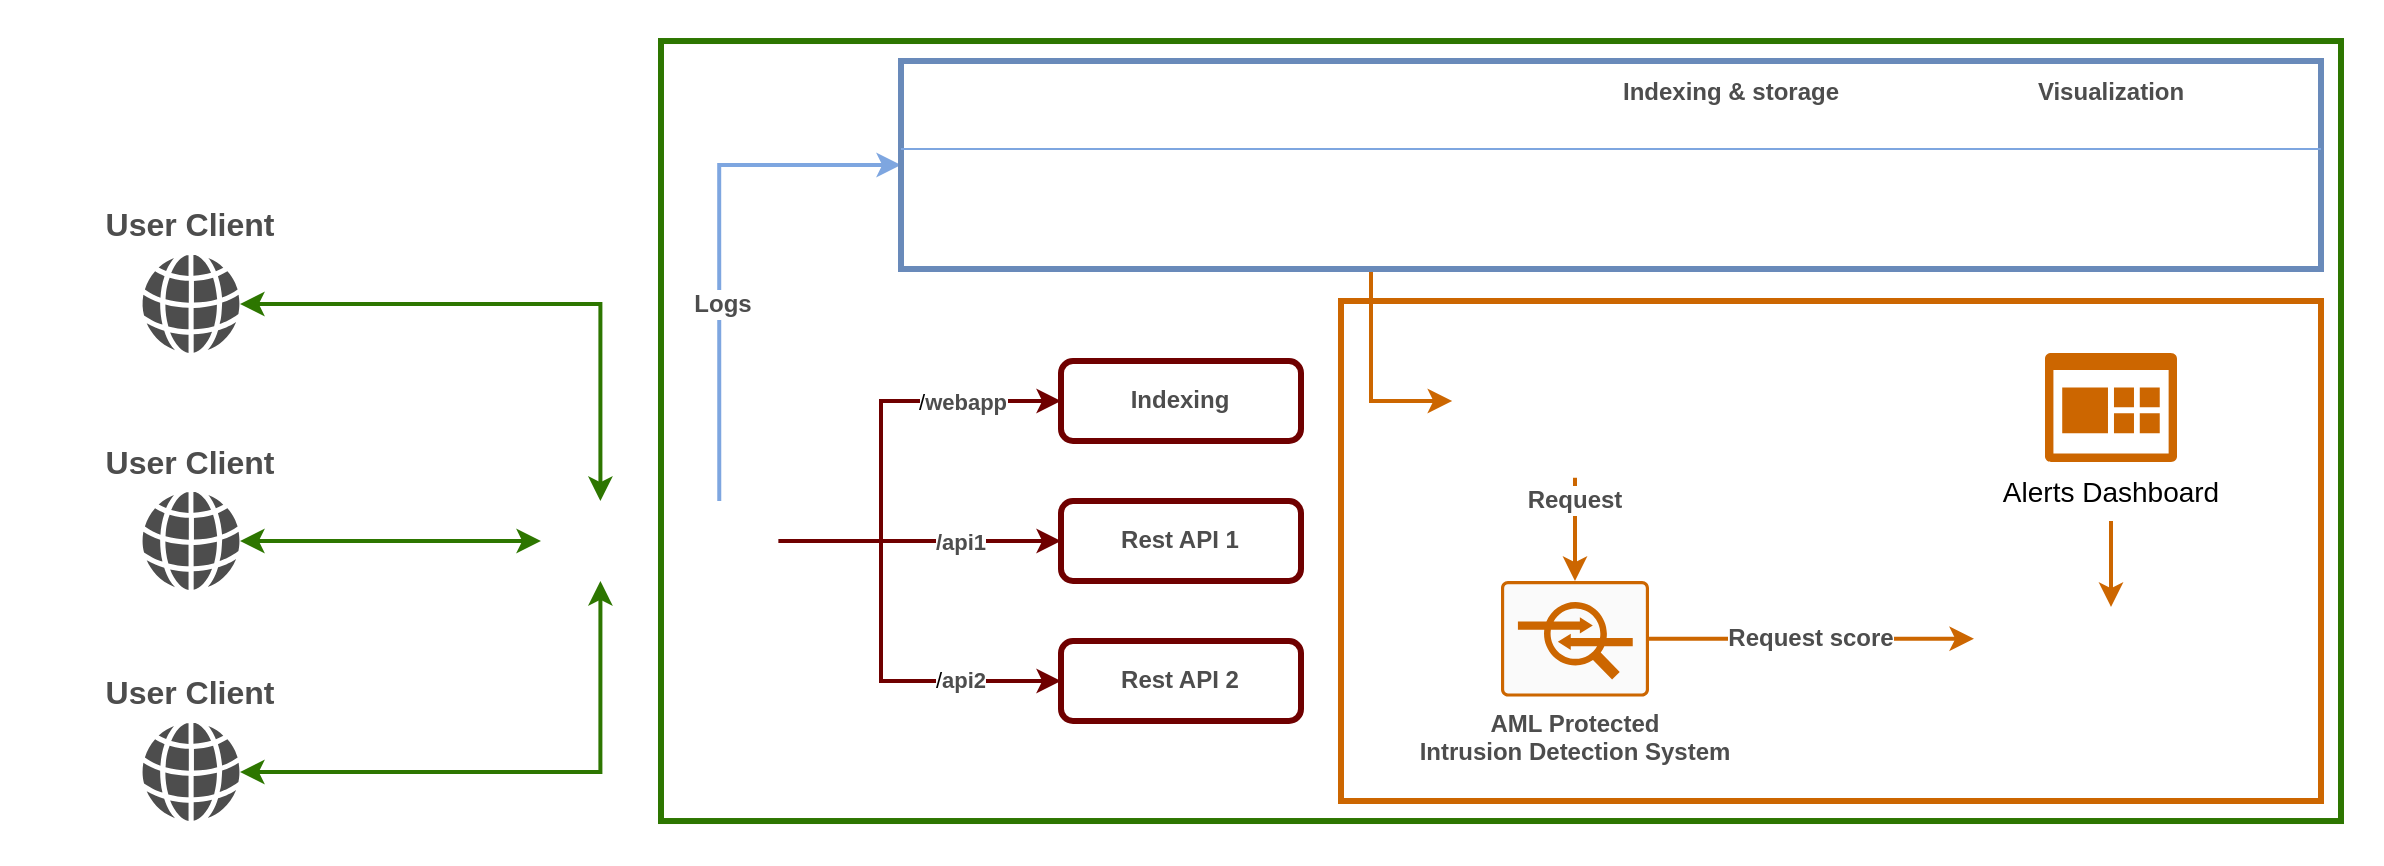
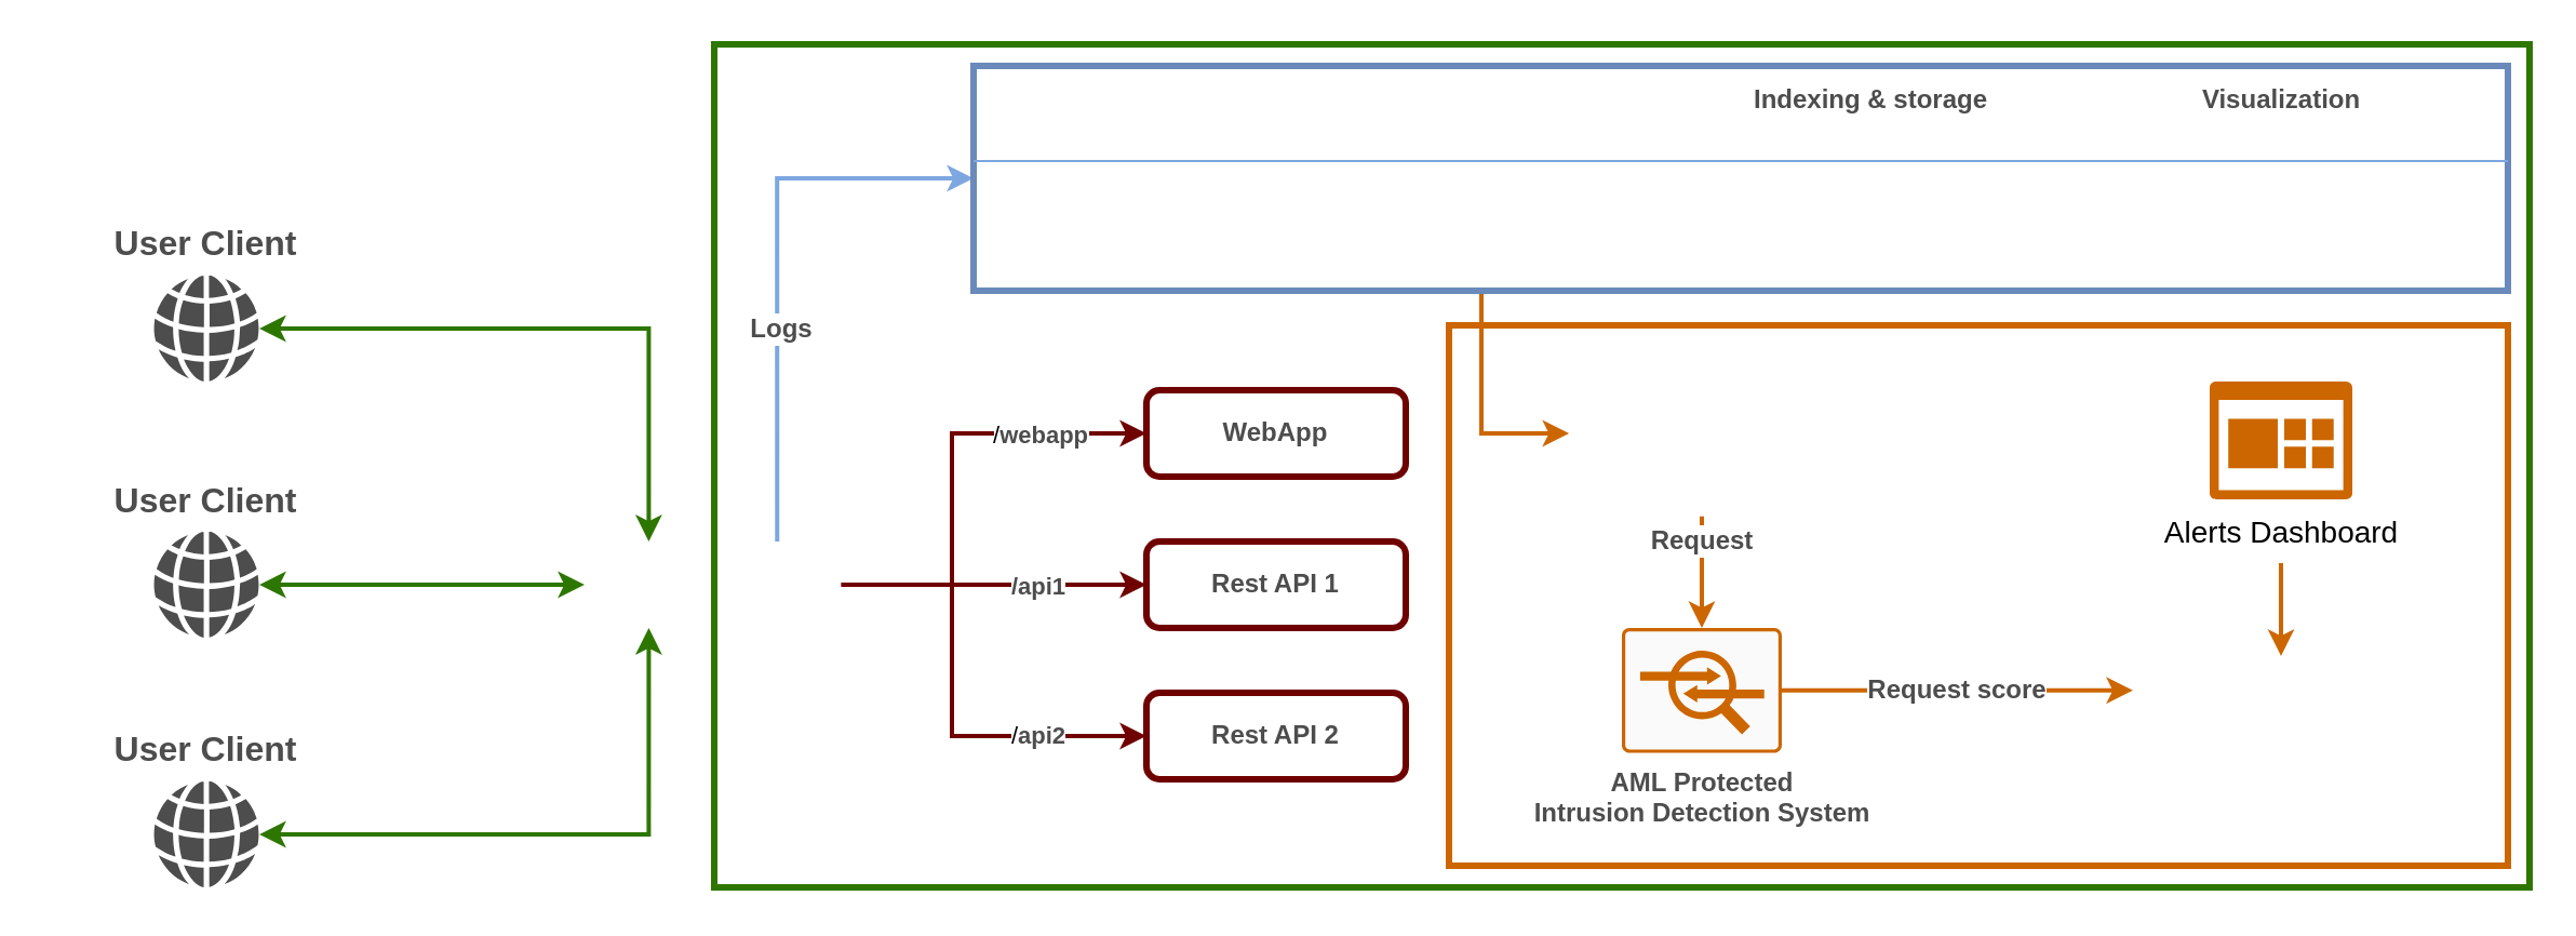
- <mxCell id="25" value="&lt;font color=&quot;#4d4d4d&quot;&gt;&lt;b&gt;Indexing&lt;/b&gt;&lt;/font&gt;" style="rounded=1;whiteSpace=wrap;html=1;strokeColor=#6F0000;strokeWidth=3;fillColor=none;fontColor=#ffffff;" vertex="1" parent="1"><mxGeometry x="530" y="180" width="120" height="40" as="geometry" /></mxCell>
+ <mxCell id="25" value="&lt;font color=&quot;#4d4d4d&quot;&gt;&lt;b&gt;WebApp&lt;/b&gt;&lt;/font&gt;" style="rounded=1;whiteSpace=wrap;html=1;strokeColor=#6F0000;strokeWidth=3;fillColor=none;fontColor=#ffffff;" vertex="1" parent="1"><mxGeometry x="530" y="180" width="120" height="40" as="geometry" /></mxCell>
